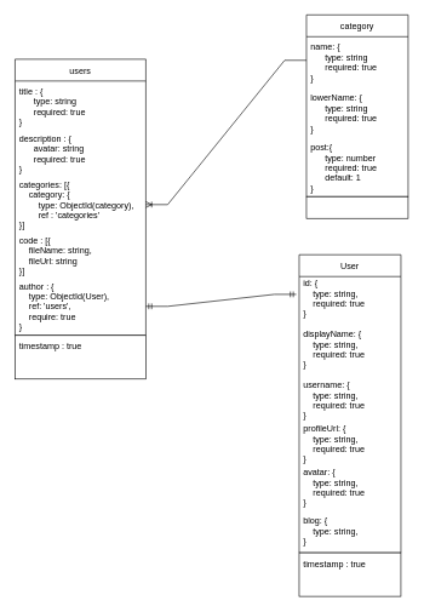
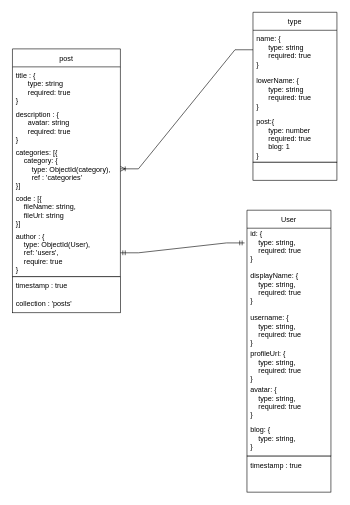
- <mxCell id="9" value="category" style="swimlane;fontStyle=0;childLayout=stackLayout;horizontal=1;startSize=30;horizontalStack=0;resizeParent=1;resizeParentMax=0;resizeLast=0;collapsible=1;marginBottom=0;" parent="1" vertex="1"><mxGeometry x="421" y="20" width="140" height="250" as="geometry" /></mxCell>
+ <mxCell id="9" value="type" style="swimlane;fontStyle=0;childLayout=stackLayout;horizontal=1;startSize=30;horizontalStack=0;resizeParent=1;resizeParentMax=0;resizeLast=0;collapsible=1;marginBottom=0;" parent="1" vertex="1"><mxGeometry x="421" y="20" width="140" height="250" as="geometry" /></mxCell>
- <mxCell id="13" value="users" style="swimlane;fontStyle=0;childLayout=stackLayout;horizontal=1;startSize=30;horizontalStack=0;resizeParent=1;resizeParentMax=0;resizeLast=0;collapsible=1;marginBottom=0;" parent="1" vertex="1"><mxGeometry x="20" y="81" width="180" height="380" as="geometry" /></mxCell>
+ <mxCell id="13" value="post" style="swimlane;fontStyle=0;childLayout=stackLayout;horizontal=1;startSize=30;horizontalStack=0;resizeParent=1;resizeParentMax=0;resizeLast=0;collapsible=1;marginBottom=0;" parent="1" vertex="1"><mxGeometry x="20" y="81" width="180" height="380" as="geometry" /></mxCell>
- <mxCell id="12" value="post:{&#10;      type: number&#10;      required: true&#10;      default: 1&#10;}" style="text;strokeColor=none;fillColor=none;align=left;verticalAlign=middle;spacingLeft=4;spacingRight=4;overflow=hidden;points=[[0,0.5],[1,0.5]];portConstraint=eastwest;rotatable=0;" vertex="1" parent="9"><mxGeometry y="170" width="140" height="80" as="geometry" /></mxCell>
+ <mxCell id="12" value="post:{&#10;      type: number&#10;      required: true&#10;      blog: 1&#10;}" style="text;strokeColor=none;fillColor=none;align=left;verticalAlign=middle;spacingLeft=4;spacingRight=4;overflow=hidden;points=[[0,0.5],[1,0.5]];portConstraint=eastwest;rotatable=0;" vertex="1" parent="9"><mxGeometry y="170" width="140" height="80" as="geometry" /></mxCell>
+ <mxCell id="24" value="collection : 'posts'" style="text;strokeColor=none;fillColor=none;align=left;verticalAlign=middle;spacingLeft=4;spacingRight=4;overflow=hidden;points=[[0,0.5],[1,0.5]];portConstraint=eastwest;rotatable=0;" parent="1" vertex="1"><mxGeometry x="20" y="491" width="180" height="30" as="geometry" /></mxCell>
